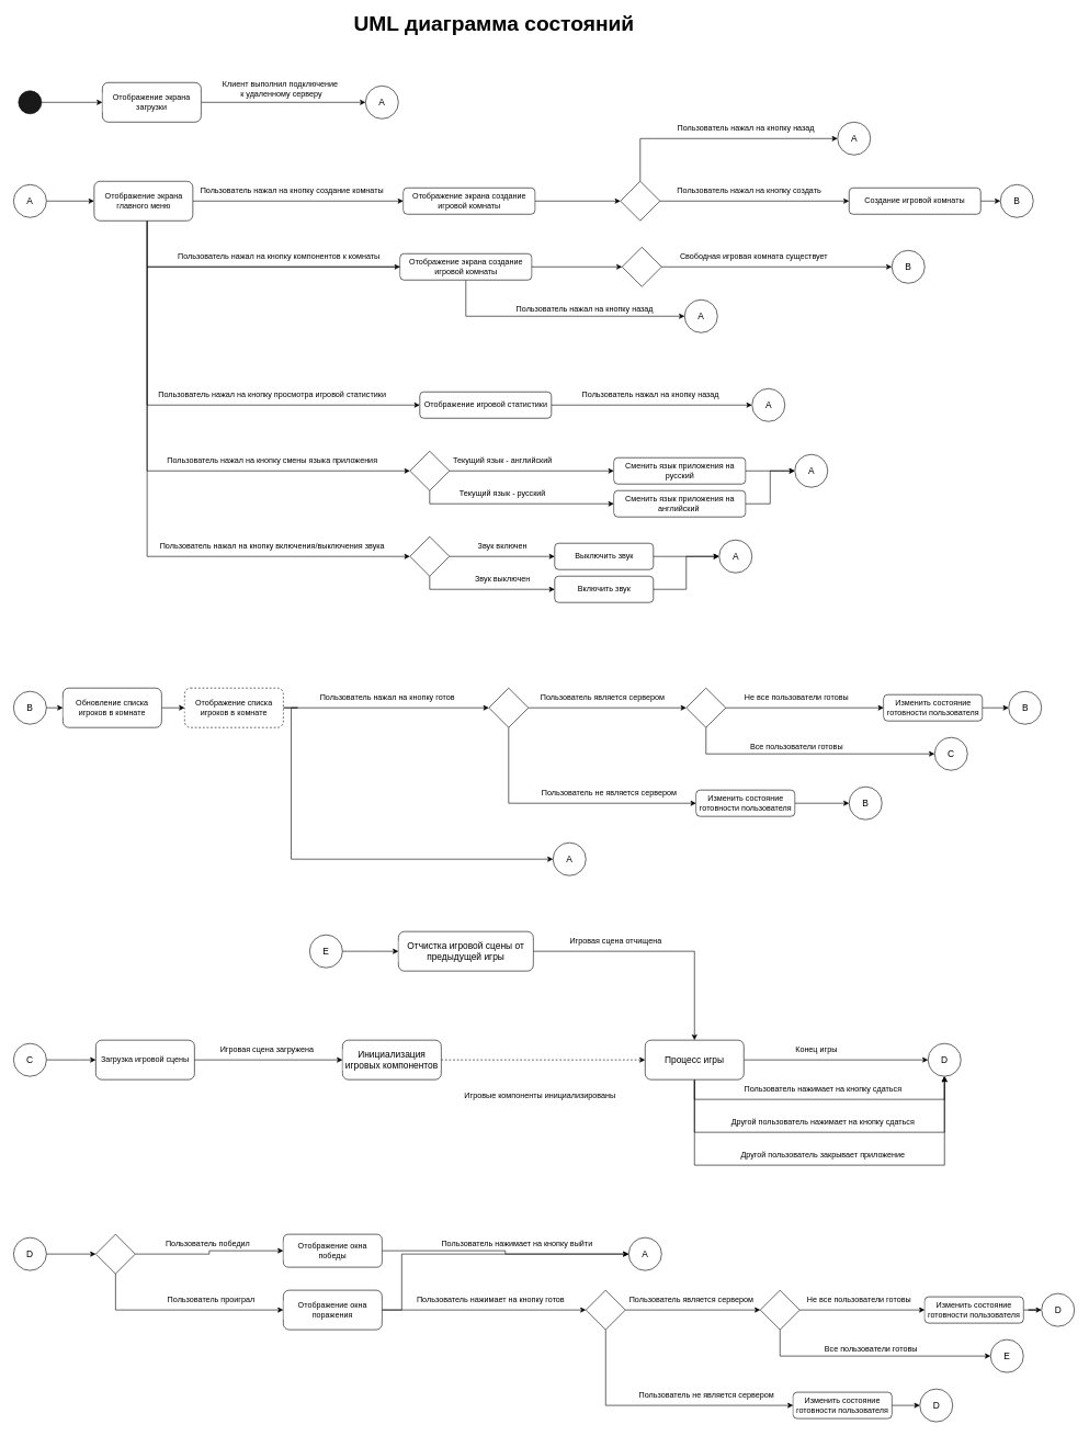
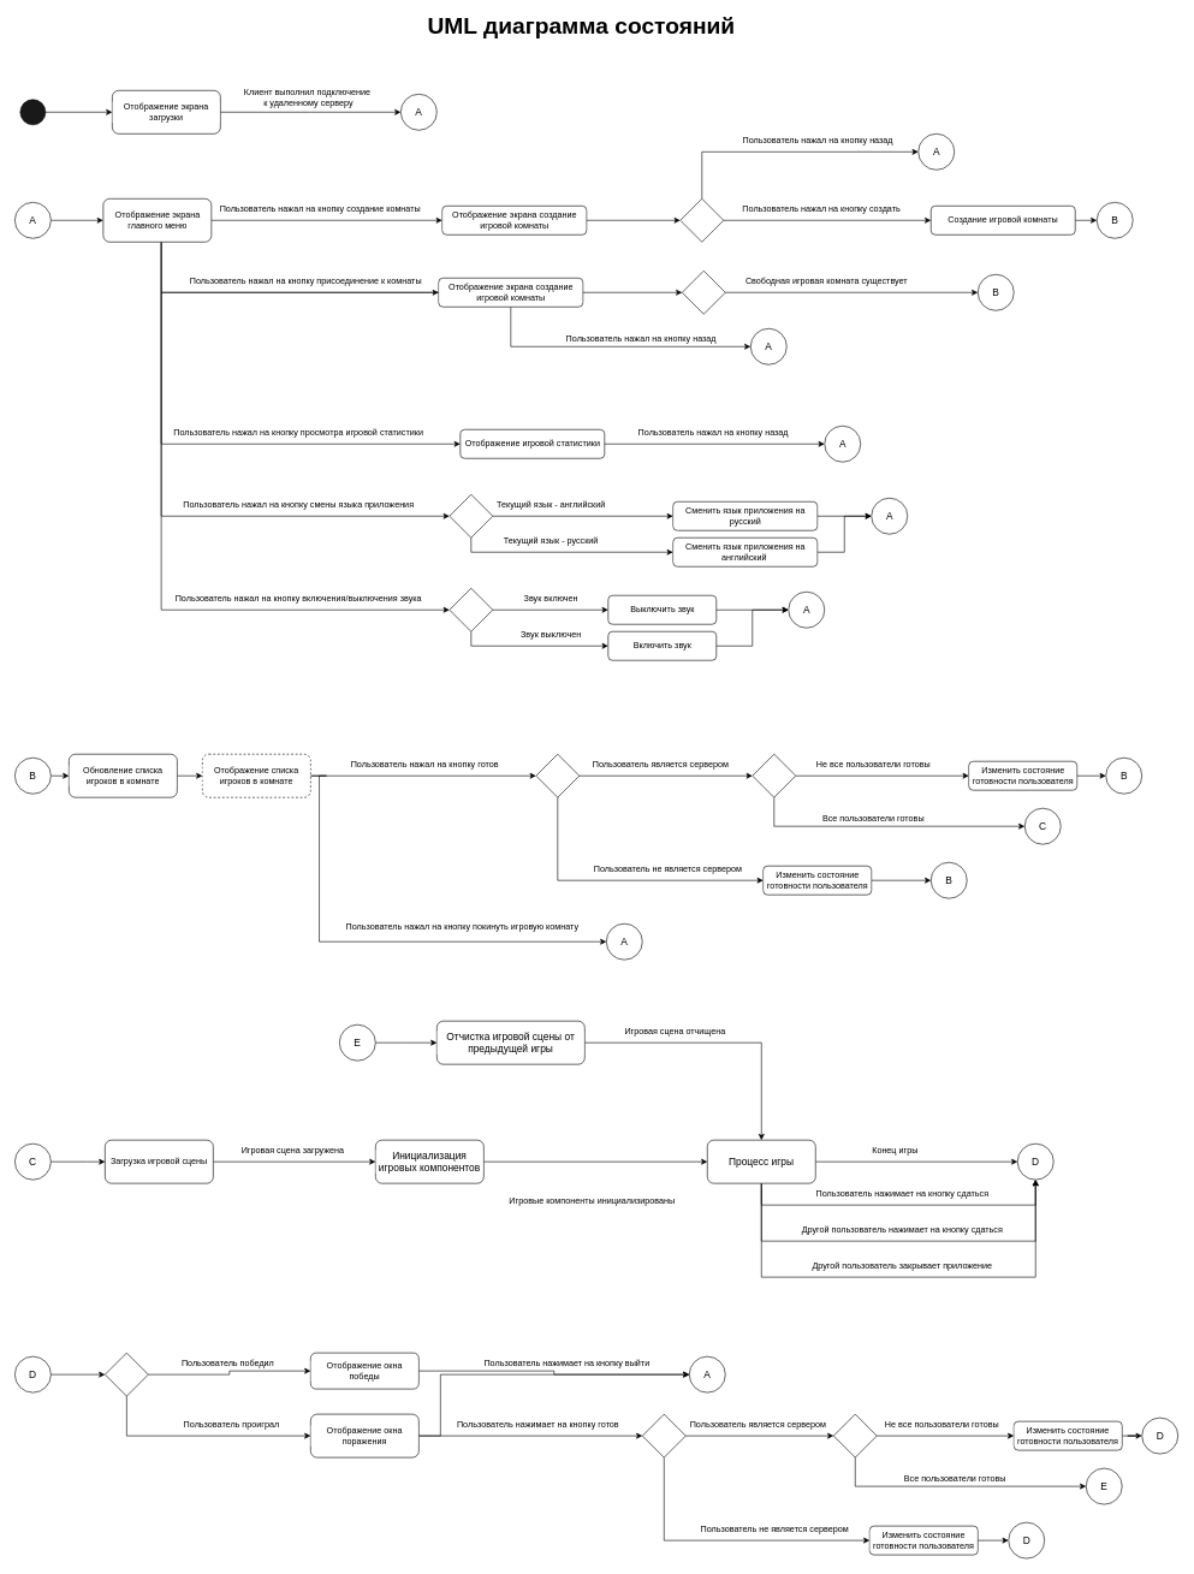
- <mxCell id="138" value="&lt;font size=&quot;1&quot;&gt;&lt;b style=&quot;font-size: 32px&quot;&gt;UML диаграмма состояний&lt;/b&gt;&lt;/font&gt;" style="text;html=1;align=center;verticalAlign=middle;resizable=0;points=[];autosize=1;strokeColor=none;fillColor=none;fontSize=14;fontColor=#000000;" parent="1" vertex="1"><mxGeometry x="530" y="20" width="440" height="30" as="geometry" /></mxCell>
+ <mxCell id="138" value="&lt;font size=&quot;1&quot;&gt;&lt;b style=&quot;font-size: 32px&quot;&gt;UML диаграмма состояний&lt;/b&gt;&lt;/font&gt;" style="text;html=1;align=center;verticalAlign=middle;resizable=0;points=[];autosize=1;strokeColor=none;fillColor=none;fontSize=14;fontColor=#000000;" parent="1" vertex="1"><mxGeometry x="585" y="20" width="440" height="30" as="geometry" /></mxCell>
- <mxCell id="17" value="Пользователь нажал на кнопку компонентов к комнаты" style="text;html=1;align=center;verticalAlign=middle;resizable=0;points=[];autosize=1;strokeColor=none;fillColor=none;fontColor=#000000;" parent="1" vertex="1"><mxGeometry x="252.5" y="375" width="340" height="30" as="geometry" /></mxCell>
+ <mxCell id="17" value="Пользователь нажал на кнопку присоединение к комнаты" style="text;html=1;align=center;verticalAlign=middle;resizable=0;points=[];autosize=1;strokeColor=none;fillColor=none;fontColor=#000000;" parent="1" vertex="1"><mxGeometry x="252.5" y="375" width="340" height="30" as="geometry" /></mxCell>
+ <mxCell id="60" value="Пользователь нажал на кнопку покинуть игровую комнату" style="text;html=1;align=center;verticalAlign=middle;resizable=0;points=[];autosize=1;strokeColor=none;fillColor=none;fontColor=#000000;" parent="1" vertex="1"><mxGeometry x="465" y="1270" width="350" height="30" as="geometry" /></mxCell>
- <mxCell id="87" style="edgeStyle=orthogonalEdgeStyle;rounded=0;orthogonalLoop=1;jettySize=auto;html=1;exitX=1;exitY=0.5;exitDx=0;exitDy=0;fontSize=14;fontColor=#000000;dashed=1;" parent="1" source="88" target="94" edge="1"><mxGeometry relative="1" as="geometry" /></mxCell>
+ <mxCell id="87" style="edgeStyle=orthogonalEdgeStyle;rounded=0;orthogonalLoop=1;jettySize=auto;html=1;exitX=1;exitY=0.5;exitDx=0;exitDy=0;fontSize=14;fontColor=#000000;" parent="1" source="88" target="94" edge="1"><mxGeometry relative="1" as="geometry" /></mxCell>
